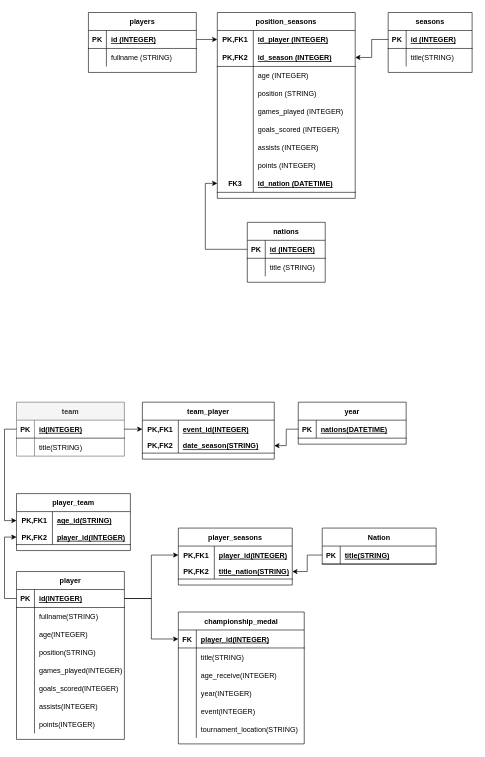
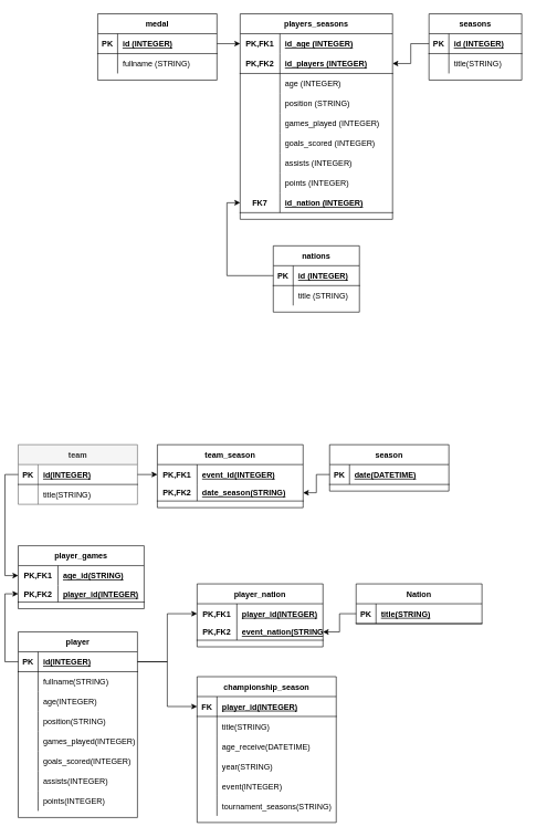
- <mxCell id="89" value="players" style="shape=table;startSize=30;container=1;collapsible=1;childLayout=tableLayout;fixedRows=1;rowLines=0;fontStyle=1;align=center;resizeLast=1;" parent="1" vertex="1"><mxGeometry x="140" y="20" width="180" height="100" as="geometry" /></mxCell>
+ <mxCell id="89" value="medal" style="shape=table;startSize=30;container=1;collapsible=1;childLayout=tableLayout;fixedRows=1;rowLines=0;fontStyle=1;align=center;resizeLast=1;" parent="1" vertex="1"><mxGeometry x="140" y="20" width="180" height="100" as="geometry" /></mxCell>
- <mxCell id="110" value="position_seasons" style="shape=table;startSize=30;container=1;collapsible=1;childLayout=tableLayout;fixedRows=1;rowLines=0;fontStyle=1;align=center;resizeLast=1;" parent="1" vertex="1"><mxGeometry x="355" y="20" width="230" height="310" as="geometry" /></mxCell>
+ <mxCell id="110" value="players_seasons" style="shape=table;startSize=30;container=1;collapsible=1;childLayout=tableLayout;fixedRows=1;rowLines=0;fontStyle=1;align=center;resizeLast=1;" parent="1" vertex="1"><mxGeometry x="355" y="20" width="230" height="310" as="geometry" /></mxCell>
- <mxCell id="113" value="id_player (INTEGER)" style="shape=partialRectangle;connectable=0;fillColor=none;top=0;left=0;bottom=0;right=0;align=left;spacingLeft=6;fontStyle=5;overflow=hidden;" parent="111" vertex="1"><mxGeometry x="60" width="170" height="30" as="geometry"><mxRectangle width="170" height="30" as="alternateBounds" /></mxGeometry></mxCell>
+ <mxCell id="113" value="id_age (INTEGER)" style="shape=partialRectangle;connectable=0;fillColor=none;top=0;left=0;bottom=0;right=0;align=left;spacingLeft=6;fontStyle=5;overflow=hidden;" parent="111" vertex="1"><mxGeometry x="60" width="170" height="30" as="geometry"><mxRectangle width="170" height="30" as="alternateBounds" /></mxGeometry></mxCell>
- <mxCell id="116" value="id_season (INTEGER)" style="shape=partialRectangle;connectable=0;fillColor=none;top=0;left=0;bottom=0;right=0;align=left;spacingLeft=6;fontStyle=5;overflow=hidden;" parent="114" vertex="1"><mxGeometry x="60" width="170" height="30" as="geometry"><mxRectangle width="170" height="30" as="alternateBounds" /></mxGeometry></mxCell>
+ <mxCell id="116" value="id_players (INTEGER)" style="shape=partialRectangle;connectable=0;fillColor=none;top=0;left=0;bottom=0;right=0;align=left;spacingLeft=6;fontStyle=5;overflow=hidden;" parent="114" vertex="1"><mxGeometry x="60" width="170" height="30" as="geometry"><mxRectangle width="170" height="30" as="alternateBounds" /></mxGeometry></mxCell>
- <mxCell id="136" value="FK3" style="shape=partialRectangle;connectable=0;fillColor=none;top=0;left=0;bottom=0;right=0;fontStyle=1;overflow=hidden;" vertex="1" parent="135"><mxGeometry width="60" height="30" as="geometry"><mxRectangle width="60" height="30" as="alternateBounds" /></mxGeometry></mxCell>
+ <mxCell id="136" value="FK7" style="shape=partialRectangle;connectable=0;fillColor=none;top=0;left=0;bottom=0;right=0;fontStyle=1;overflow=hidden;" vertex="1" parent="135"><mxGeometry width="60" height="30" as="geometry"><mxRectangle width="60" height="30" as="alternateBounds" /></mxGeometry></mxCell>
- <mxCell id="137" value="id_nation (DATETIME)" style="shape=partialRectangle;connectable=0;fillColor=none;top=0;left=0;bottom=0;right=0;align=left;spacingLeft=6;fontStyle=5;overflow=hidden;" vertex="1" parent="135"><mxGeometry x="60" width="170" height="30" as="geometry"><mxRectangle width="170" height="30" as="alternateBounds" /></mxGeometry></mxCell>
+ <mxCell id="137" value="id_nation (INTEGER)" style="shape=partialRectangle;connectable=0;fillColor=none;top=0;left=0;bottom=0;right=0;align=left;spacingLeft=6;fontStyle=5;overflow=hidden;" vertex="1" parent="135"><mxGeometry x="60" width="170" height="30" as="geometry"><mxRectangle width="170" height="30" as="alternateBounds" /></mxGeometry></mxCell>
- <mxCell id="10" value="team_player" style="shape=table;startSize=30;container=1;collapsible=1;childLayout=tableLayout;fixedRows=1;rowLines=0;fontStyle=1;align=center;resizeLast=1;" parent="1" vertex="1"><mxGeometry x="230" y="670" width="220" height="95" as="geometry" /></mxCell>
+ <mxCell id="10" value="team_season" style="shape=table;startSize=30;container=1;collapsible=1;childLayout=tableLayout;fixedRows=1;rowLines=0;fontStyle=1;align=center;resizeLast=1;" parent="1" vertex="1"><mxGeometry x="230" y="670" width="220" height="95" as="geometry" /></mxCell>
- <mxCell id="6" value="year" style="shape=table;startSize=30;container=1;collapsible=1;childLayout=tableLayout;fixedRows=1;rowLines=0;fontStyle=1;align=center;resizeLast=1;gradientColor=none;" parent="1" vertex="1"><mxGeometry x="490" y="670" width="180" height="70" as="geometry" /></mxCell>
+ <mxCell id="6" value="season" style="shape=table;startSize=30;container=1;collapsible=1;childLayout=tableLayout;fixedRows=1;rowLines=0;fontStyle=1;align=center;resizeLast=1;gradientColor=none;" parent="1" vertex="1"><mxGeometry x="490" y="670" width="180" height="70" as="geometry" /></mxCell>
- <mxCell id="9" value="nations(DATETIME)" style="shape=partialRectangle;connectable=0;fillColor=none;top=0;left=0;bottom=0;right=0;align=left;spacingLeft=6;fontStyle=5;overflow=hidden;" parent="7" vertex="1"><mxGeometry x="30" width="150" height="30" as="geometry"><mxRectangle width="150" height="30" as="alternateBounds" /></mxGeometry></mxCell>
+ <mxCell id="9" value="date(DATETIME)" style="shape=partialRectangle;connectable=0;fillColor=none;top=0;left=0;bottom=0;right=0;align=left;spacingLeft=6;fontStyle=5;overflow=hidden;" parent="7" vertex="1"><mxGeometry x="30" width="150" height="30" as="geometry"><mxRectangle width="150" height="30" as="alternateBounds" /></mxGeometry></mxCell>
- <mxCell id="26" value="player_team" style="shape=table;startSize=30;container=1;collapsible=1;childLayout=tableLayout;fixedRows=1;rowLines=0;fontStyle=1;align=center;resizeLast=1;" parent="1" vertex="1"><mxGeometry x="20" y="822.5" width="190" height="95" as="geometry" /></mxCell>
+ <mxCell id="26" value="player_games" style="shape=table;startSize=30;container=1;collapsible=1;childLayout=tableLayout;fixedRows=1;rowLines=0;fontStyle=1;align=center;resizeLast=1;" parent="1" vertex="1"><mxGeometry x="20" y="822.5" width="190" height="95" as="geometry" /></mxCell>
- <mxCell id="60" value="player_seasons" style="shape=table;startSize=30;container=1;collapsible=1;childLayout=tableLayout;fixedRows=1;rowLines=0;fontStyle=1;align=center;resizeLast=1;" parent="1" vertex="1"><mxGeometry x="290" y="880" width="190" height="95" as="geometry" /></mxCell>
+ <mxCell id="60" value="player_nation" style="shape=table;startSize=30;container=1;collapsible=1;childLayout=tableLayout;fixedRows=1;rowLines=0;fontStyle=1;align=center;resizeLast=1;" parent="1" vertex="1"><mxGeometry x="290" y="880" width="190" height="95" as="geometry" /></mxCell>
- <mxCell id="66" value="title_nation(STRING)" style="shape=partialRectangle;connectable=0;fillColor=none;top=0;left=0;bottom=0;right=0;align=left;spacingLeft=6;fontStyle=5;overflow=hidden;" parent="64" vertex="1"><mxGeometry x="60" width="130" height="25" as="geometry"><mxRectangle width="130" height="25" as="alternateBounds" /></mxGeometry></mxCell>
+ <mxCell id="66" value="event_nation(STRING)" style="shape=partialRectangle;connectable=0;fillColor=none;top=0;left=0;bottom=0;right=0;align=left;spacingLeft=6;fontStyle=5;overflow=hidden;" parent="64" vertex="1"><mxGeometry x="60" width="130" height="25" as="geometry"><mxRectangle width="130" height="25" as="alternateBounds" /></mxGeometry></mxCell>
- <mxCell id="69" value="championship_medal" style="shape=table;startSize=30;container=1;collapsible=1;childLayout=tableLayout;fixedRows=1;rowLines=0;fontStyle=1;align=center;resizeLast=1;" parent="1" vertex="1"><mxGeometry x="290" y="1020" width="210" height="220" as="geometry" /></mxCell>
+ <mxCell id="69" value="championship_season" style="shape=table;startSize=30;container=1;collapsible=1;childLayout=tableLayout;fixedRows=1;rowLines=0;fontStyle=1;align=center;resizeLast=1;" parent="1" vertex="1"><mxGeometry x="290" y="1020" width="210" height="220" as="geometry" /></mxCell>
- <mxCell id="78" value="age_receive(INTEGER)" style="shape=partialRectangle;connectable=0;fillColor=none;top=0;left=0;bottom=0;right=0;align=left;spacingLeft=6;overflow=hidden;" parent="76" vertex="1"><mxGeometry x="30" width="180" height="30" as="geometry"><mxRectangle width="180" height="30" as="alternateBounds" /></mxGeometry></mxCell>
+ <mxCell id="78" value="age_receive(DATETIME)" style="shape=partialRectangle;connectable=0;fillColor=none;top=0;left=0;bottom=0;right=0;align=left;spacingLeft=6;overflow=hidden;" parent="76" vertex="1"><mxGeometry x="30" width="180" height="30" as="geometry"><mxRectangle width="180" height="30" as="alternateBounds" /></mxGeometry></mxCell>
- <mxCell id="81" value="year(INTEGER)" style="shape=partialRectangle;connectable=0;fillColor=none;top=0;left=0;bottom=0;right=0;align=left;spacingLeft=6;overflow=hidden;" parent="79" vertex="1"><mxGeometry x="30" width="180" height="30" as="geometry"><mxRectangle width="180" height="30" as="alternateBounds" /></mxGeometry></mxCell>
+ <mxCell id="81" value="year(STRING)" style="shape=partialRectangle;connectable=0;fillColor=none;top=0;left=0;bottom=0;right=0;align=left;spacingLeft=6;overflow=hidden;" parent="79" vertex="1"><mxGeometry x="30" width="180" height="30" as="geometry"><mxRectangle width="180" height="30" as="alternateBounds" /></mxGeometry></mxCell>
- <mxCell id="87" value="tournament_location(STRING)" style="shape=partialRectangle;connectable=0;fillColor=none;top=0;left=0;bottom=0;right=0;align=left;spacingLeft=6;overflow=hidden;" parent="85" vertex="1"><mxGeometry x="30" width="180" height="30" as="geometry"><mxRectangle width="180" height="30" as="alternateBounds" /></mxGeometry></mxCell>
+ <mxCell id="87" value="tournament_seasons(STRING)" style="shape=partialRectangle;connectable=0;fillColor=none;top=0;left=0;bottom=0;right=0;align=left;spacingLeft=6;overflow=hidden;" parent="85" vertex="1"><mxGeometry x="30" width="180" height="30" as="geometry"><mxRectangle width="180" height="30" as="alternateBounds" /></mxGeometry></mxCell>
